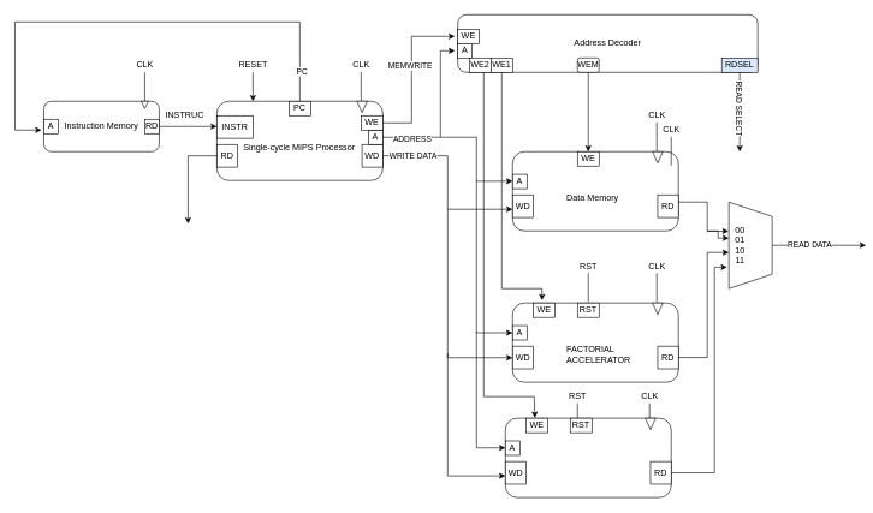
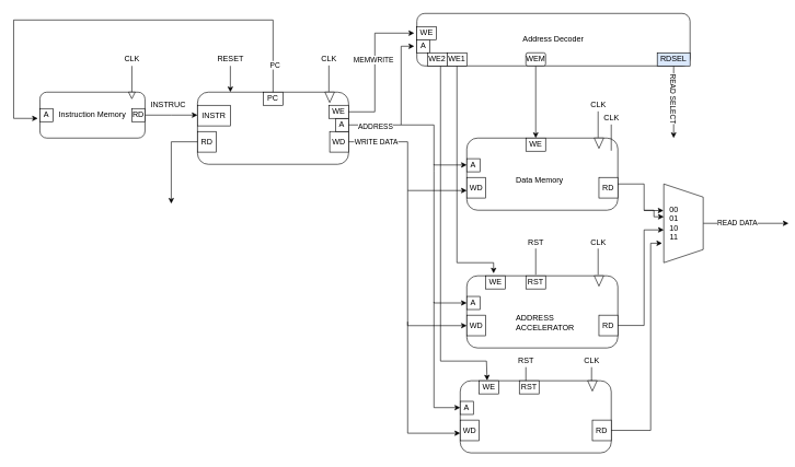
- <mxCell id="17" value="Single-cycle MIPS Processor" style="text;whiteSpace=wrap;html=1;" vertex="1" parent="11"><mxGeometry x="35" y="51.43" width="160" height="30" as="geometry" /></mxCell>
- <mxCell id="73" value="FACTORIAL ACCELERATOR" style="text;whiteSpace=wrap;html=1;" vertex="1" parent="69"><mxGeometry x="72.5" y="51.43" width="85" height="30" as="geometry" /></mxCell>
+ <mxCell id="73" value="ADDRESS ACCELERATOR" style="text;whiteSpace=wrap;html=1;" vertex="1" parent="69"><mxGeometry x="72.5" y="51.43" width="85" height="30" as="geometry" /></mxCell>
